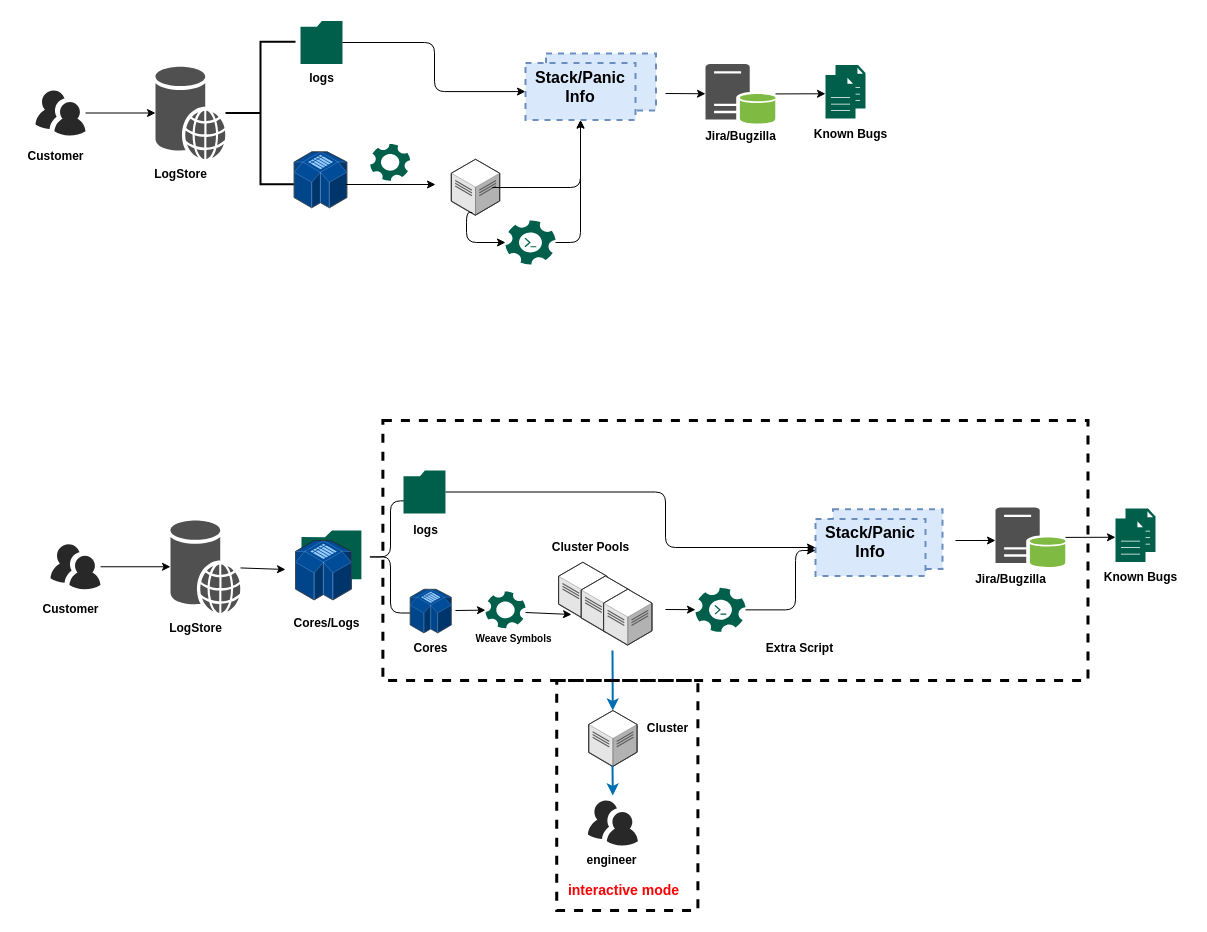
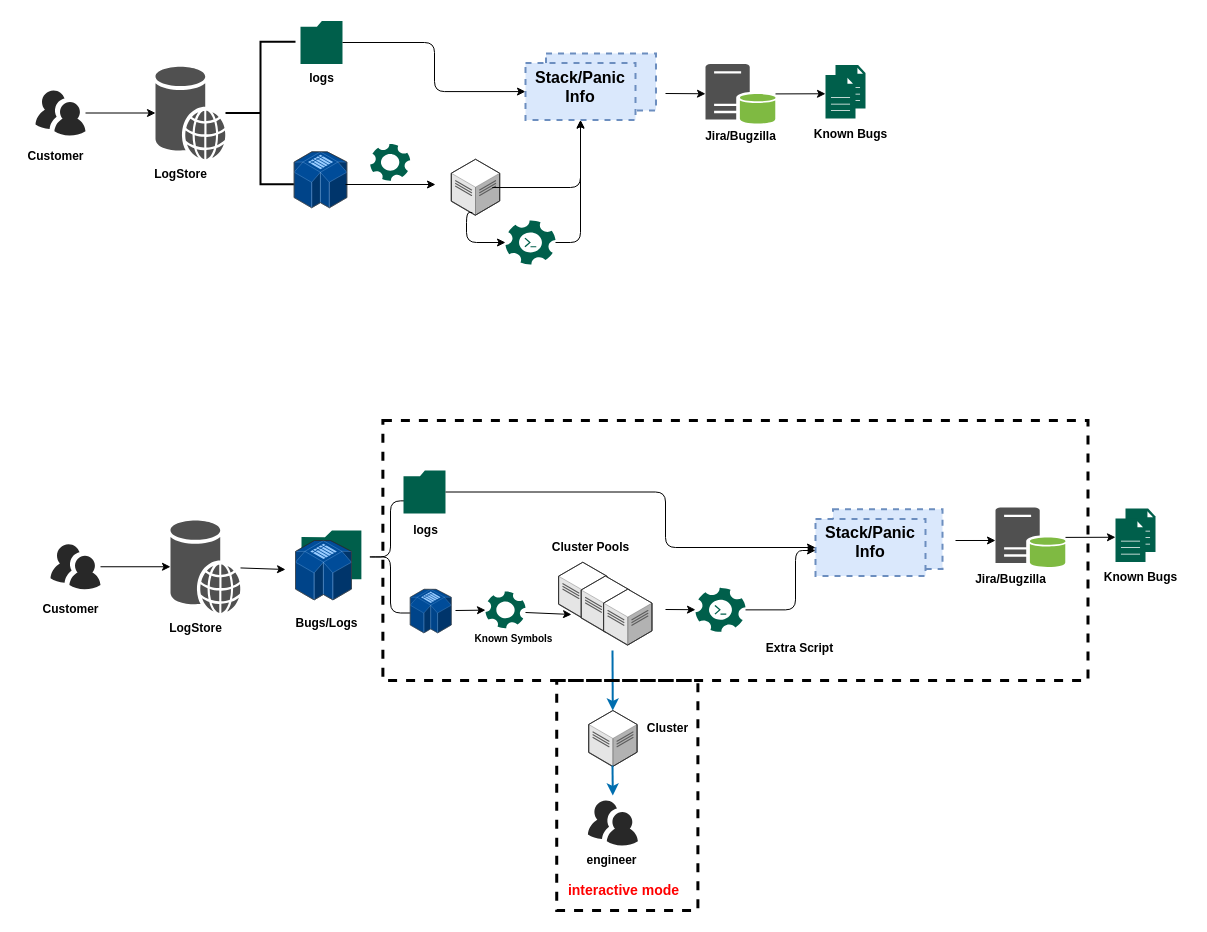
- <mxCell id="66" value="&lt;b&gt;Cores/Logs&lt;/b&gt;" style="text;html=1;resizable=0;autosize=1;align=center;verticalAlign=middle;points=[];fillColor=none;strokeColor=none;rounded=0;" vertex="1" parent="1"><mxGeometry x="286.38" y="612.5" width="80" height="20" as="geometry" /></mxCell>
+ <mxCell id="66" value="&lt;b&gt;Bugs/Logs&lt;/b&gt;" style="text;html=1;resizable=0;autosize=1;align=center;verticalAlign=middle;points=[];fillColor=none;strokeColor=none;rounded=0;" vertex="1" parent="1"><mxGeometry x="286.38" y="612.5" width="80" height="20" as="geometry" /></mxCell>
- <mxCell id="21" value="&lt;font style=&quot;font-size: 10px&quot;&gt;Weave Symbols&lt;/font&gt;" style="text;html=1;resizable=0;autosize=1;align=center;verticalAlign=middle;points=[];fillColor=none;strokeColor=none;rounded=0;shadow=0;glass=0;sketch=0;fontStyle=1" vertex="1" parent="1"><mxGeometry x="468.09" y="627.76" width="90" height="20" as="geometry" /></mxCell>
+ <mxCell id="21" value="&lt;font style=&quot;font-size: 10px&quot;&gt;Known Symbols&lt;/font&gt;" style="text;html=1;resizable=0;autosize=1;align=center;verticalAlign=middle;points=[];fillColor=none;strokeColor=none;rounded=0;shadow=0;glass=0;sketch=0;fontStyle=1" vertex="1" parent="1"><mxGeometry x="468.09" y="627.76" width="90" height="20" as="geometry" /></mxCell>
- <mxCell id="20" value="Cores" style="text;html=1;resizable=0;autosize=1;align=center;verticalAlign=middle;points=[];fillColor=none;strokeColor=none;rounded=0;shadow=0;glass=0;sketch=0;fontStyle=1" vertex="1" parent="1"><mxGeometry x="405.24" y="637.5" width="50" height="20" as="geometry" /></mxCell>
